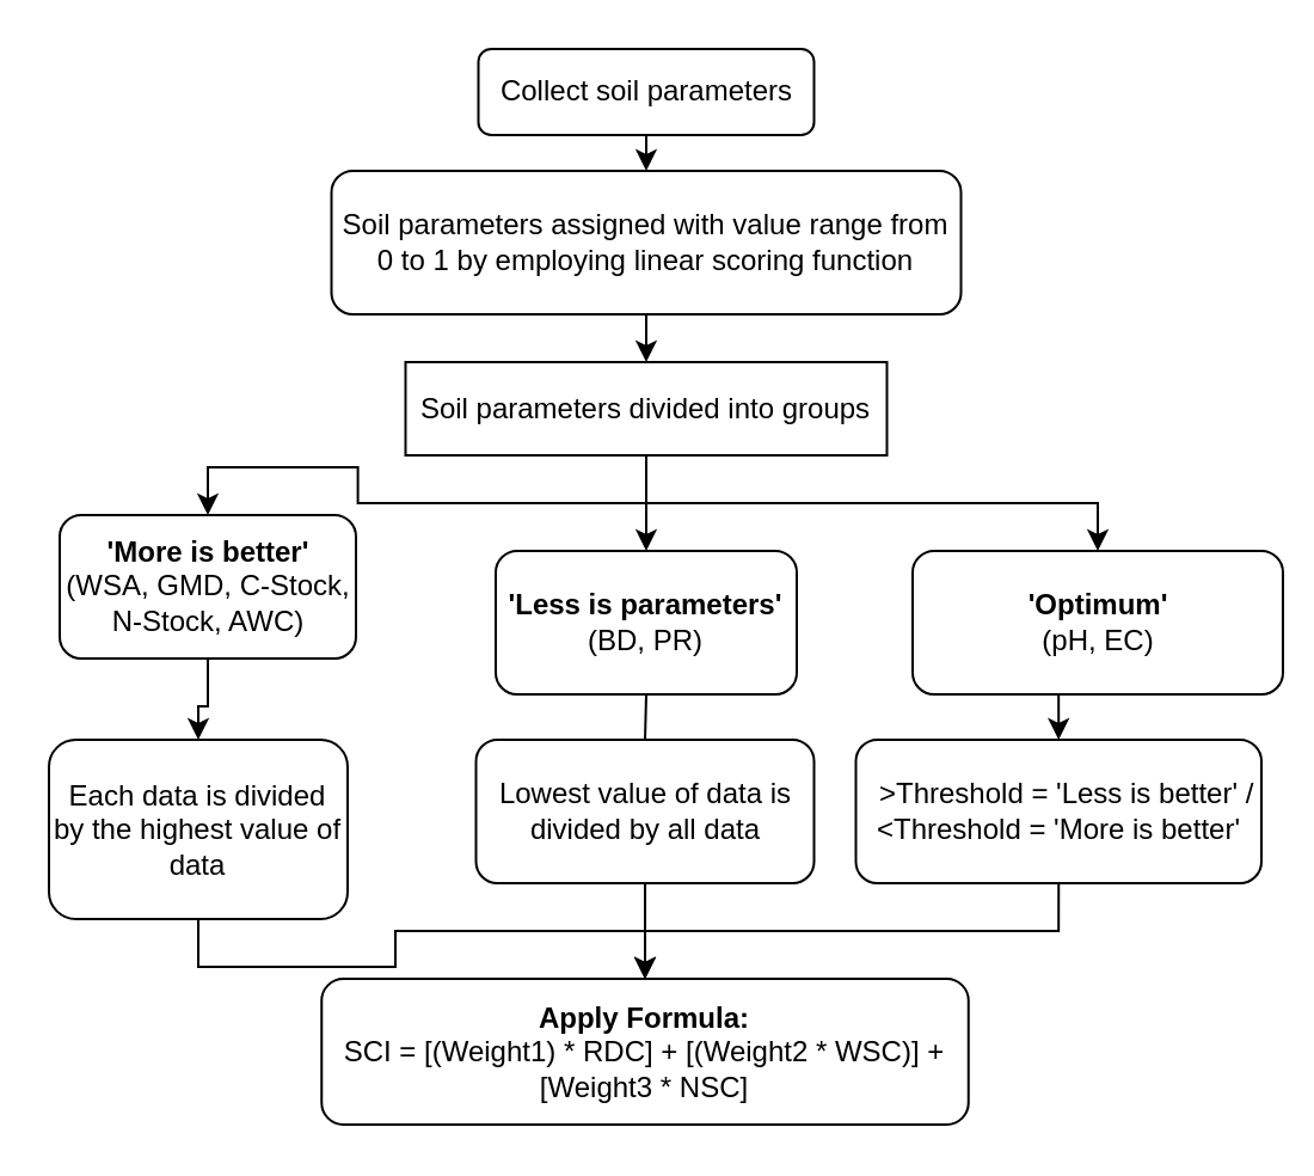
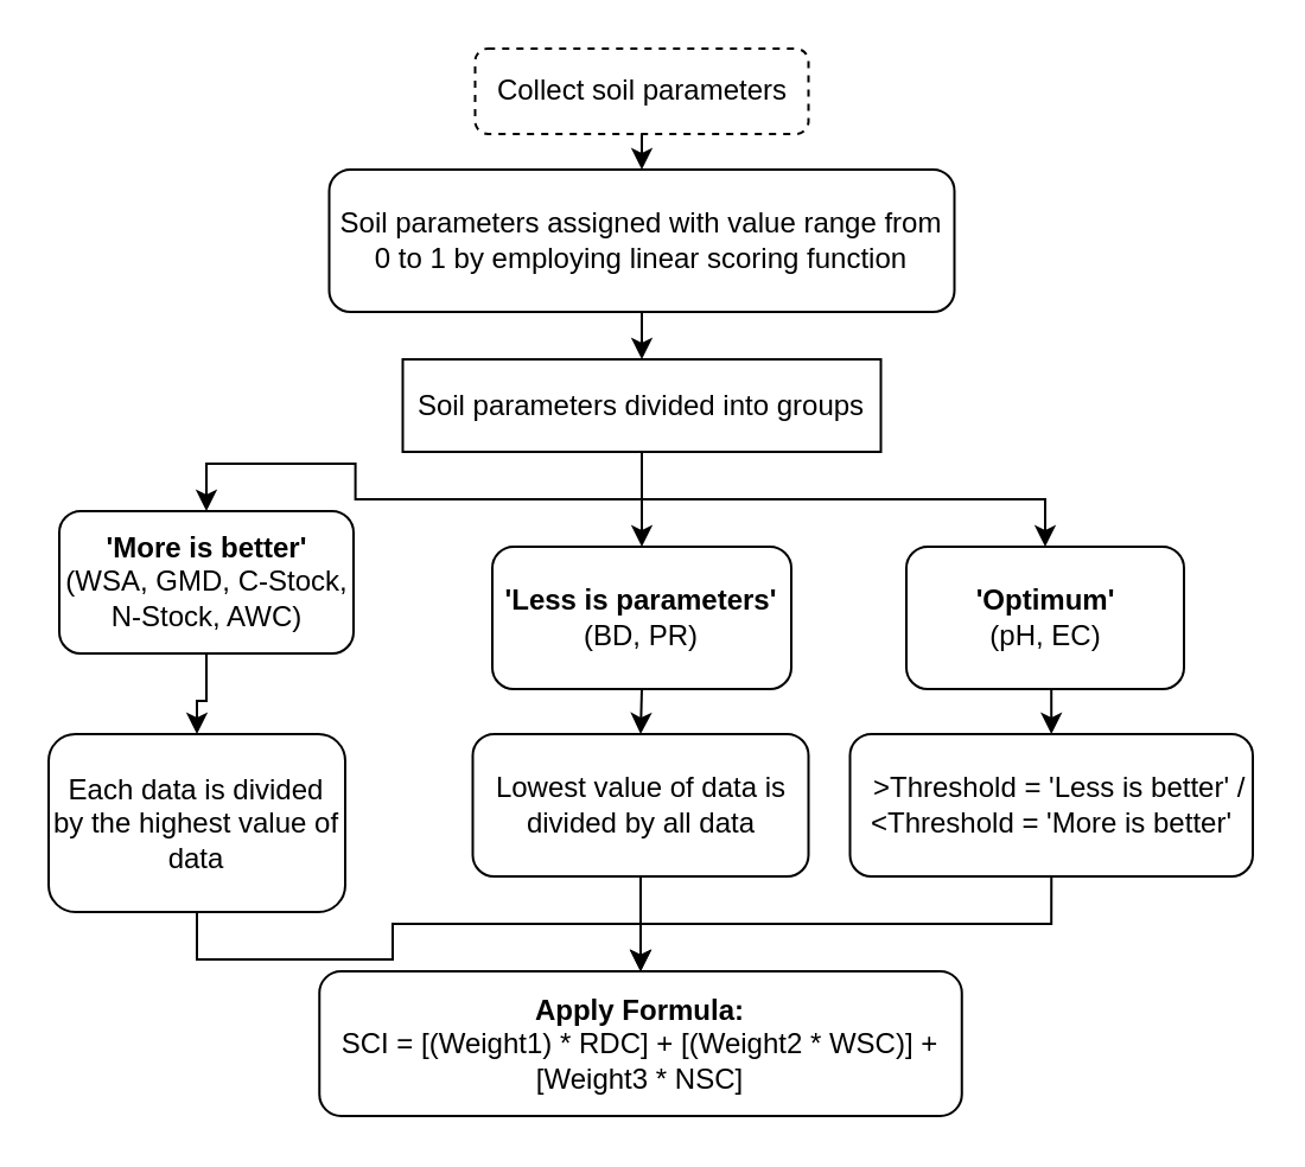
- <mxCell id="3" value="Collect soil parameters" style="rounded=1;whiteSpace=wrap;html=1;" parent="1" vertex="1"><mxGeometry x="199.75" y="20" width="140.5" height="36" as="geometry" /></mxCell>
+ <mxCell id="3" value="Collect soil parameters" style="rounded=1;whiteSpace=wrap;html=1;dashed=1;" parent="1" vertex="1"><mxGeometry x="199.75" y="20" width="140.5" height="36" as="geometry" /></mxCell>
- <mxCell id="15" value="&lt;b&gt;'Optimum'&lt;/b&gt;&lt;br&gt;(pH, EC)" style="rounded=1;whiteSpace=wrap;html=1;" parent="1" vertex="1"><mxGeometry x="381.5" y="230" width="155" height="60" as="geometry" /></mxCell>
+ <mxCell id="15" value="&lt;b&gt;'Optimum'&lt;/b&gt;&lt;br&gt;(pH, EC)" style="rounded=1;whiteSpace=wrap;html=1;" parent="1" vertex="1"><mxGeometry x="381.5" y="230" width="117" height="60" as="geometry" /></mxCell>
- <mxCell id="12" style="edgeStyle=orthogonalEdgeStyle;rounded=0;orthogonalLoop=1;jettySize=auto;html=1;exitX=0.5;exitY=1;exitDx=0;exitDy=0;entryX=0.5;entryY=0;entryDx=0;entryDy=0;endArrow=none;" parent="1" source="13" target="19" edge="1"><mxGeometry relative="1" as="geometry" /></mxCell>
+ <mxCell id="12" style="edgeStyle=orthogonalEdgeStyle;rounded=0;orthogonalLoop=1;jettySize=auto;html=1;exitX=0.5;exitY=1;exitDx=0;exitDy=0;entryX=0.5;entryY=0;entryDx=0;entryDy=0;" parent="1" source="13" target="19" edge="1"><mxGeometry relative="1" as="geometry" /></mxCell>
